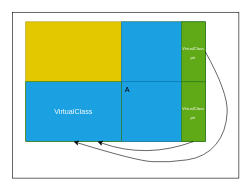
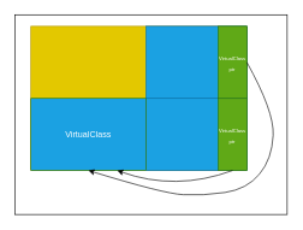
- <mxCell id="6" value="A" style="text;html=1;strokeColor=none;fillColor=none;align=center;verticalAlign=middle;whiteSpace=wrap;rounded=0;fontColor=#000000;" vertex="1" parent="4"><mxGeometry width="20.186" height="25.69" as="geometry" /></mxCell>
